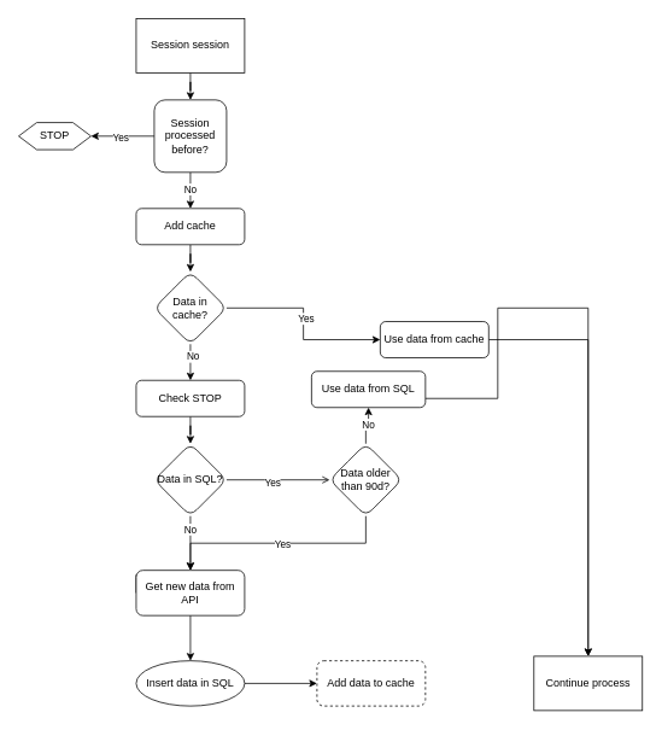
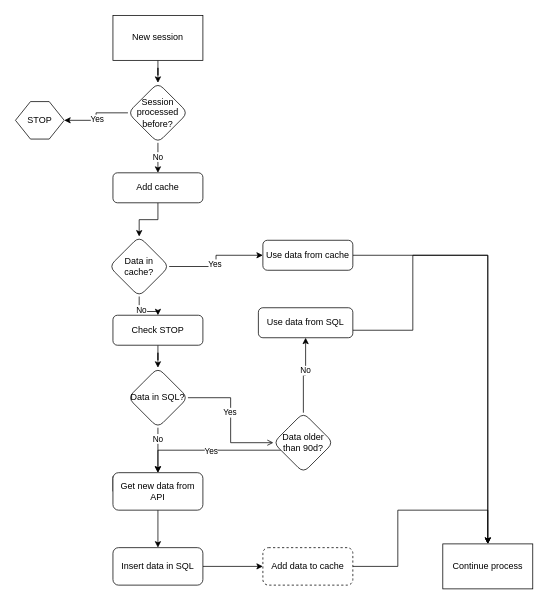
- <mxCell id="39" value="&lt;span style=&quot;font-style: normal; font-weight: 400;&quot;&gt;Session session&lt;/span&gt;" style="rounded=0;whiteSpace=wrap;html=1;fontStyle=3" vertex="1" parent="1"><mxGeometry x="150" y="20" width="120" height="60" as="geometry" /></mxCell>
+ <mxCell id="39" value="&lt;span style=&quot;font-style: normal; font-weight: 400;&quot;&gt;New session&lt;/span&gt;" style="rounded=0;whiteSpace=wrap;html=1;fontStyle=3" vertex="1" parent="1"><mxGeometry x="150" y="20" width="120" height="60" as="geometry" /></mxCell>
- <mxCell id="28" value="STOP" style="shape=hexagon;perimeter=hexagonPerimeter2;whiteSpace=wrap;html=1;fixedSize=1;" vertex="1" parent="1"><mxGeometry x="20" y="135" width="80" height="30" as="geometry" /></mxCell>
+ <mxCell id="28" value="STOP" style="shape=hexagon;perimeter=hexagonPerimeter2;whiteSpace=wrap;html=1;fixedSize=1;" vertex="1" parent="1"><mxGeometry x="20" y="135" width="65" height="50" as="geometry" /></mxCell>
- <mxCell id="7" value="Session processed before?" style="whiteSpace=wrap;html=1;glass=0;strokeWidth=1;shadow=0;rounded=1;" vertex="1" parent="1"><mxGeometry x="170" y="110" width="80" height="80" as="geometry" /></mxCell>
+ <mxCell id="7" value="Session processed before?" style="rhombus;whiteSpace=wrap;html=1;rounded=1;glass=0;strokeWidth=1;shadow=0;" vertex="1" parent="1"><mxGeometry x="170" y="110" width="80" height="80" as="geometry" /></mxCell>
- <mxCell id="12" value="Data in cache?" style="rhombus;whiteSpace=wrap;html=1;rounded=1;glass=0;strokeWidth=1;shadow=0;" vertex="1" parent="1"><mxGeometry x="170" y="300" width="80" height="80" as="geometry" /></mxCell>
+ <mxCell id="12" value="Data in cache?" style="rhombus;whiteSpace=wrap;html=1;rounded=1;glass=0;strokeWidth=1;shadow=0;" vertex="1" parent="1"><mxGeometry x="145" y="315" width="80" height="80" as="geometry" /></mxCell>
- <mxCell id="14" value="Use data from cache" style="whiteSpace=wrap;html=1;rounded=1;glass=0;strokeWidth=1;shadow=0;" vertex="1" parent="1"><mxGeometry x="420" y="355" width="120" height="40" as="geometry" /></mxCell>
+ <mxCell id="14" value="Use data from cache" style="whiteSpace=wrap;html=1;rounded=1;glass=0;strokeWidth=1;shadow=0;" vertex="1" parent="1"><mxGeometry x="350" y="320" width="120" height="40" as="geometry" /></mxCell>
- <mxCell id="24" value="Data older than 90d?" style="rhombus;whiteSpace=wrap;html=1;rounded=1;glass=0;strokeWidth=1;shadow=0;" vertex="1" parent="1"><mxGeometry x="364" y="490" width="80" height="80" as="geometry" /></mxCell>
+ <mxCell id="24" value="Data older than 90d?" style="rhombus;whiteSpace=wrap;html=1;rounded=1;glass=0;strokeWidth=1;shadow=0;" vertex="1" parent="1"><mxGeometry x="364" y="550" width="80" height="80" as="geometry" /></mxCell>
+ <mxCell id="25" style="edgeStyle=orthogonalEdgeStyle;rounded=0;orthogonalLoop=1;jettySize=auto;html=1;entryX=0.5;entryY=0;entryDx=0;entryDy=0;exitX=1;exitY=0.5;exitDx=0;exitDy=0;" edge="1" parent="1" source="38" target="33"><mxGeometry relative="1" as="geometry"><Array as="points"><mxPoint x="530" y="755" /><mxPoint x="530" y="680" /><mxPoint x="650" y="680" /></Array></mxGeometry></mxCell>
- <mxCell id="27" value="Insert data in SQL" style="ellipse;whiteSpace=wrap;html=1;glass=0;strokeWidth=1;shadow=0;" vertex="1" parent="1"><mxGeometry x="150" y="730" width="120" height="50" as="geometry" /></mxCell>
+ <mxCell id="27" value="Insert data in SQL" style="whiteSpace=wrap;html=1;rounded=1;glass=0;strokeWidth=1;shadow=0;" vertex="1" parent="1"><mxGeometry x="150" y="730" width="120" height="50" as="geometry" /></mxCell>
